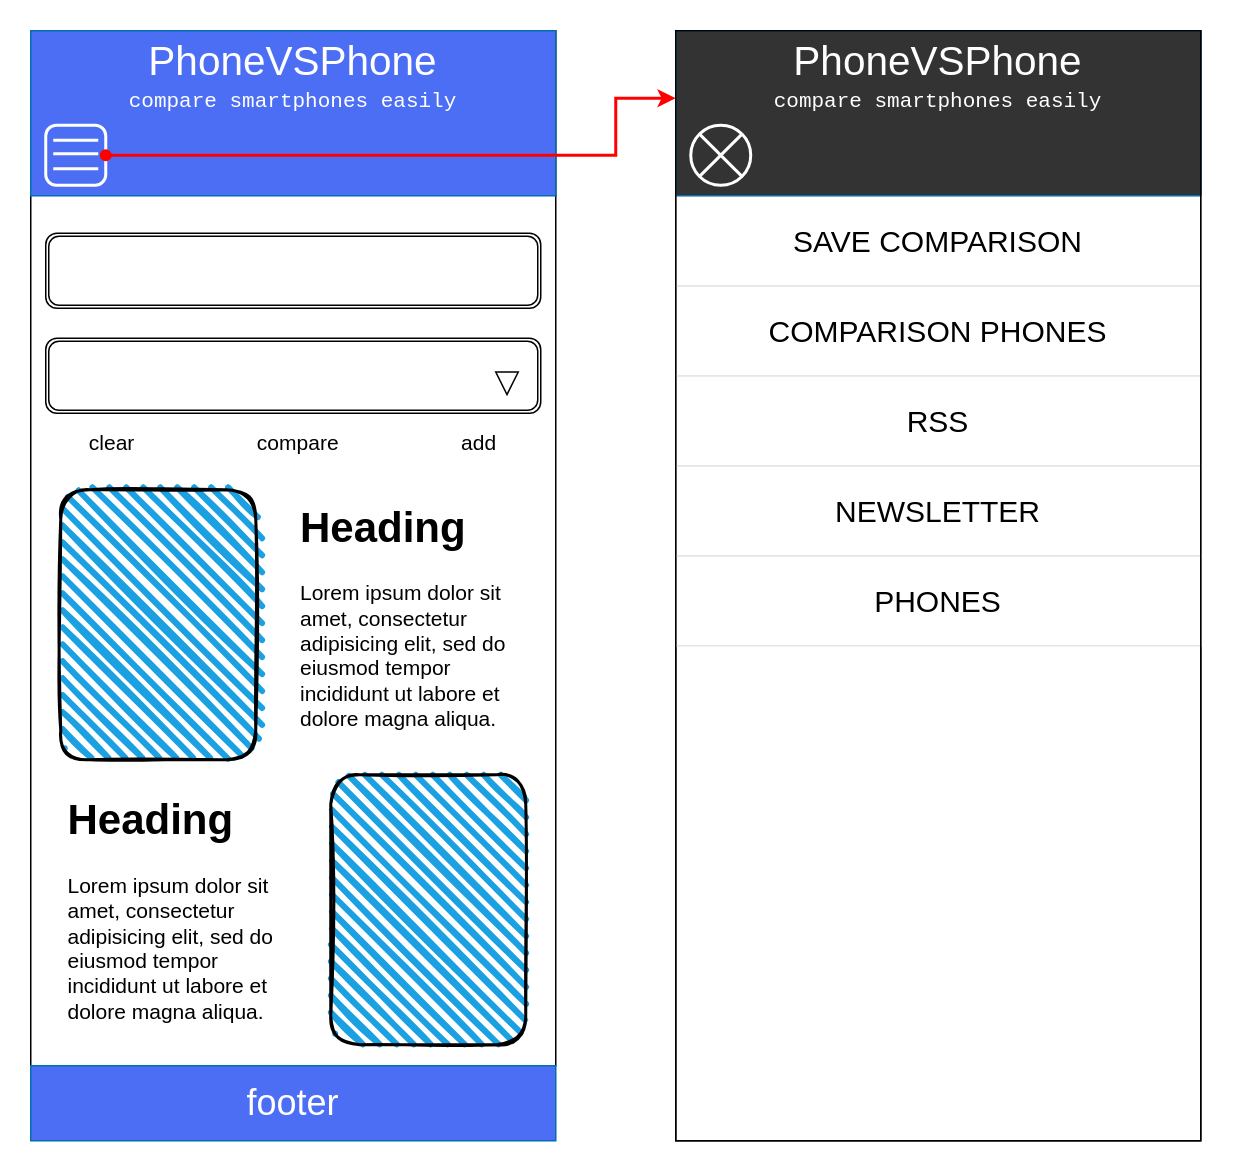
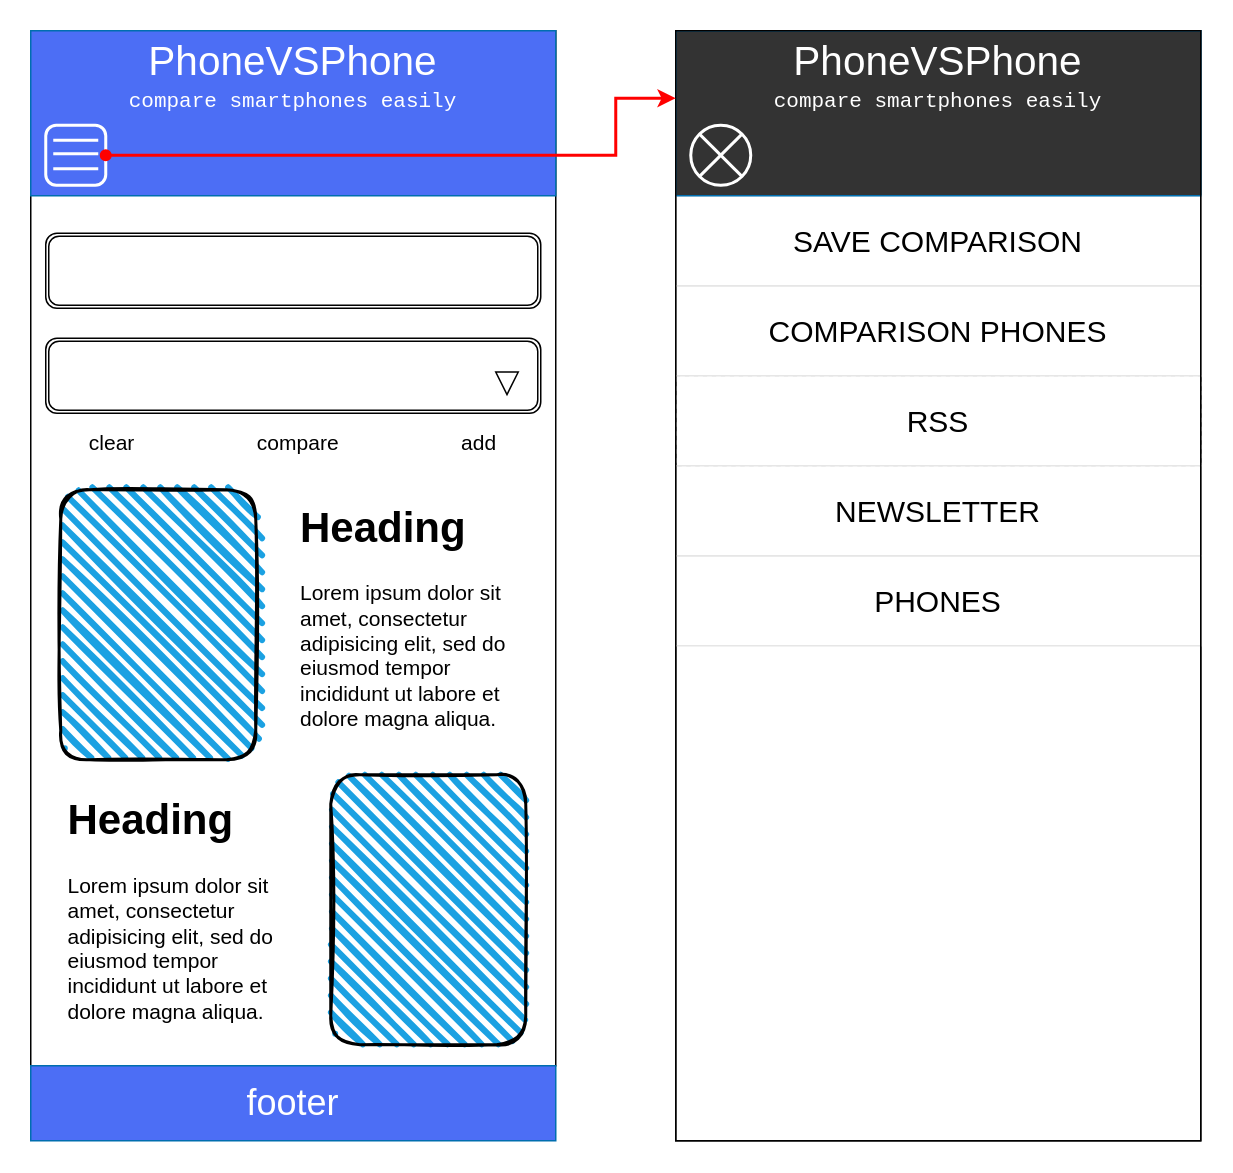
- <mxCell id="21" value="&lt;font style=&quot;font-size: 20px&quot;&gt;RSS&lt;/font&gt;" style="rounded=0;whiteSpace=wrap;html=1;labelBackgroundColor=none;fontSize=24;fontColor=#000000;strokeColor=#E6E6E6;strokeWidth=1;fillColor=none;" vertex="1" parent="1"><mxGeometry x="450" y="250" width="350" height="60" as="geometry" /></mxCell>
+ <mxCell id="21" value="&lt;font style=&quot;font-size: 20px&quot;&gt;RSS&lt;/font&gt;" style="rounded=0;whiteSpace=wrap;html=1;labelBackgroundColor=none;fontSize=24;fontColor=#000000;strokeColor=#E6E6E6;strokeWidth=1;fillColor=none;dashed=1;" vertex="1" parent="1"><mxGeometry x="450" y="250" width="350" height="60" as="geometry" /></mxCell>
